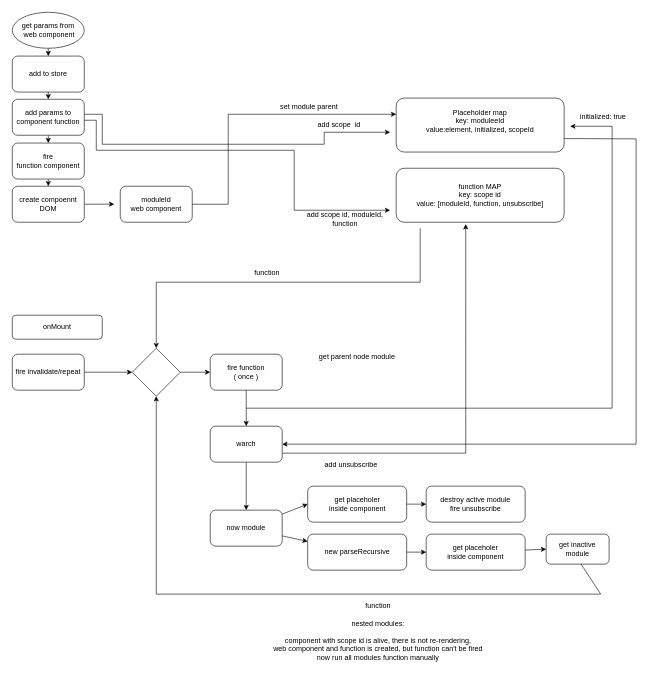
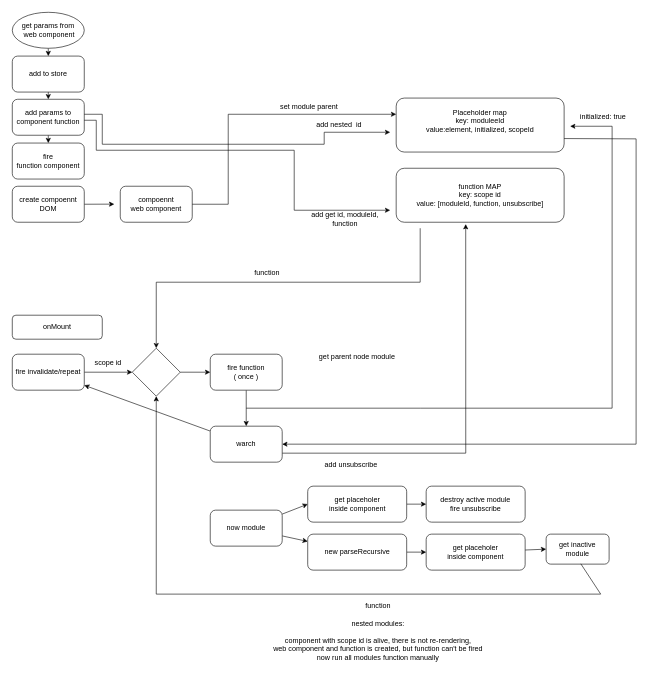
- <mxCell id="20" value="add scope&amp;nbsp; id" style="text;html=1;align=center;verticalAlign=middle;whiteSpace=wrap;rounded=0;" vertex="1" parent="1"><mxGeometry x="490" y="193" width="150" height="30" as="geometry" /></mxCell>
+ <mxCell id="20" value="add nested&amp;nbsp; id" style="text;html=1;align=center;verticalAlign=middle;whiteSpace=wrap;rounded=0;" vertex="1" parent="1"><mxGeometry x="490" y="193" width="150" height="30" as="geometry" /></mxCell>
- <mxCell id="4" style="edgeStyle=none;rounded=0;orthogonalLoop=1;jettySize=auto;html=1;entryX=0.5;entryY=0;entryDx=0;entryDy=0;" edge="1" parent="1" source="5" target="7"><mxGeometry relative="1" as="geometry" /></mxCell>
- <mxCell id="16" value="&lt;div&gt;moduleId&lt;/div&gt;&lt;div&gt;web component&lt;/div&gt;" style="rounded=1;whiteSpace=wrap;html=1;" vertex="1" parent="1"><mxGeometry x="200" y="310" width="120" height="60" as="geometry" /></mxCell>
+ <mxCell id="16" value="&lt;div&gt;compoennt&lt;/div&gt;&lt;div&gt;web component&lt;/div&gt;" style="rounded=1;whiteSpace=wrap;html=1;" vertex="1" parent="1"><mxGeometry x="200" y="310" width="120" height="60" as="geometry" /></mxCell>
- <mxCell id="22" value="add scope id, moduleId, function" style="text;html=1;align=center;verticalAlign=middle;whiteSpace=wrap;rounded=0;" vertex="1" parent="1"><mxGeometry x="500" y="350" width="150" height="30" as="geometry" /></mxCell>
+ <mxCell id="22" value="add get id, moduleId, function" style="text;html=1;align=center;verticalAlign=middle;whiteSpace=wrap;rounded=0;" vertex="1" parent="1"><mxGeometry x="500" y="350" width="150" height="30" as="geometry" /></mxCell>
+ <mxCell id="25" value="scope id" style="text;html=1;align=center;verticalAlign=middle;whiteSpace=wrap;rounded=0;" vertex="1" parent="1"><mxGeometry x="150" y="590" width="60" height="30" as="geometry" /></mxCell>
- <mxCell id="34" style="edgeStyle=none;rounded=0;orthogonalLoop=1;jettySize=auto;html=1;entryX=0.5;entryY=0;entryDx=0;entryDy=0;" edge="1" parent="1" source="35" target="39"><mxGeometry relative="1" as="geometry"><mxPoint x="410" y="820" as="targetPoint" /></mxGeometry></mxCell>
+ <mxCell id="34" style="edgeStyle=none;rounded=0;orthogonalLoop=1;jettySize=auto;html=1;" edge="1" parent="1" source="35" target="9"><mxGeometry relative="1" as="geometry"><mxPoint x="410" y="820" as="targetPoint" /></mxGeometry></mxCell>
